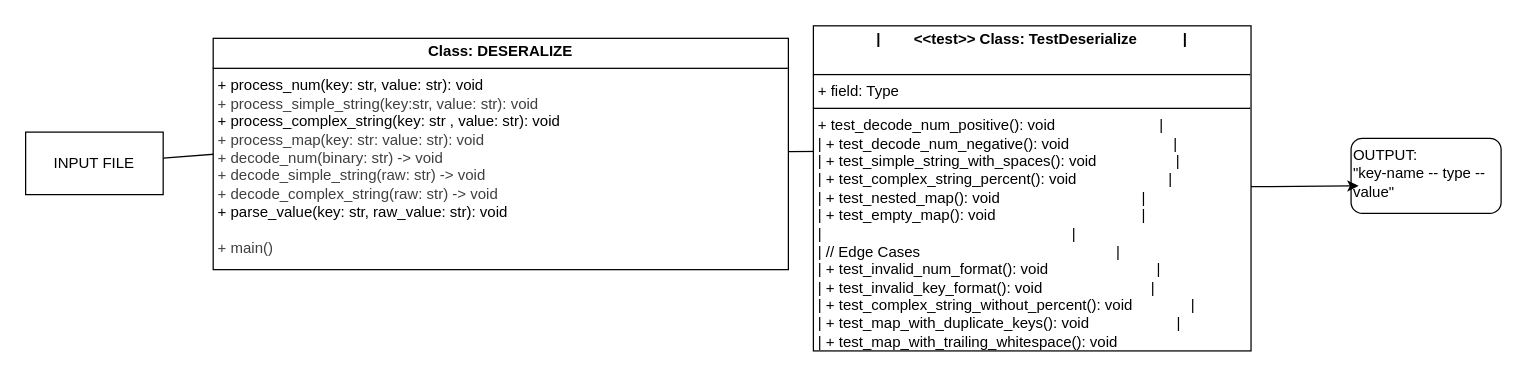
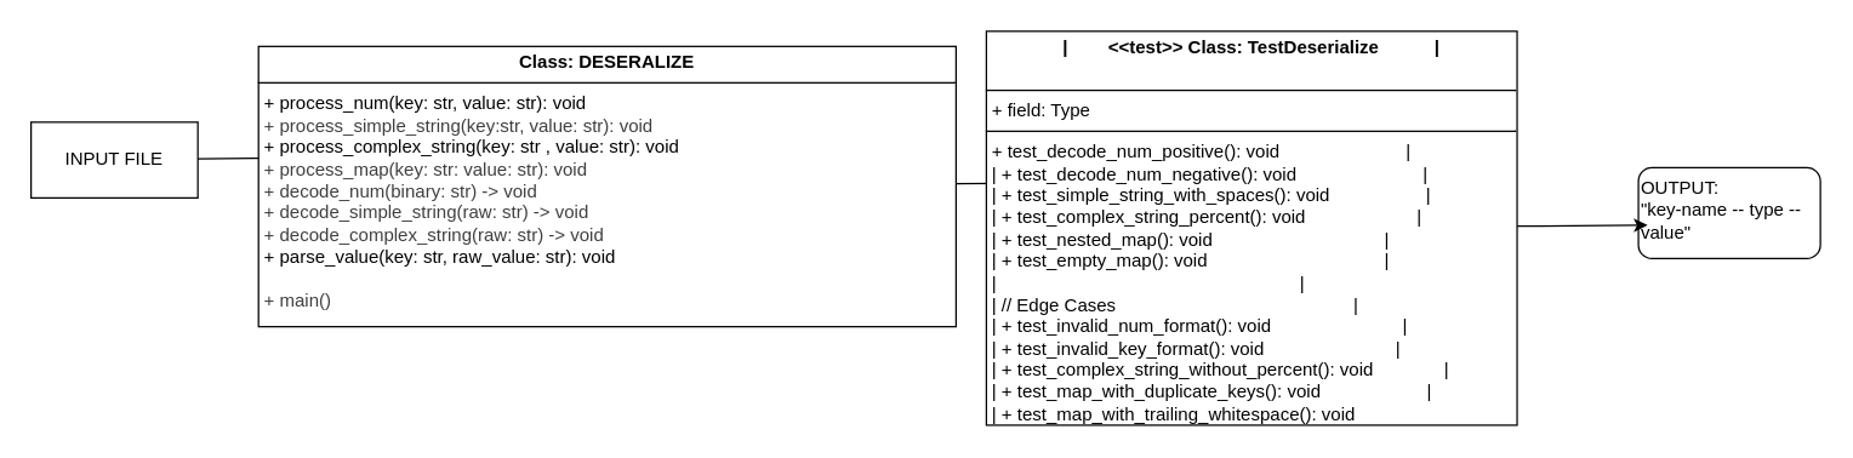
- <mxCell id="3" value="INPUT FILE" style="html=1;whiteSpace=wrap;" vertex="1" parent="1"><mxGeometry x="20" y="105" width="110" height="50" as="geometry" /></mxCell>
+ <mxCell id="3" value="INPUT FILE" style="html=1;whiteSpace=wrap;" vertex="1" parent="1"><mxGeometry x="20" y="80" width="110" height="50" as="geometry" /></mxCell>
